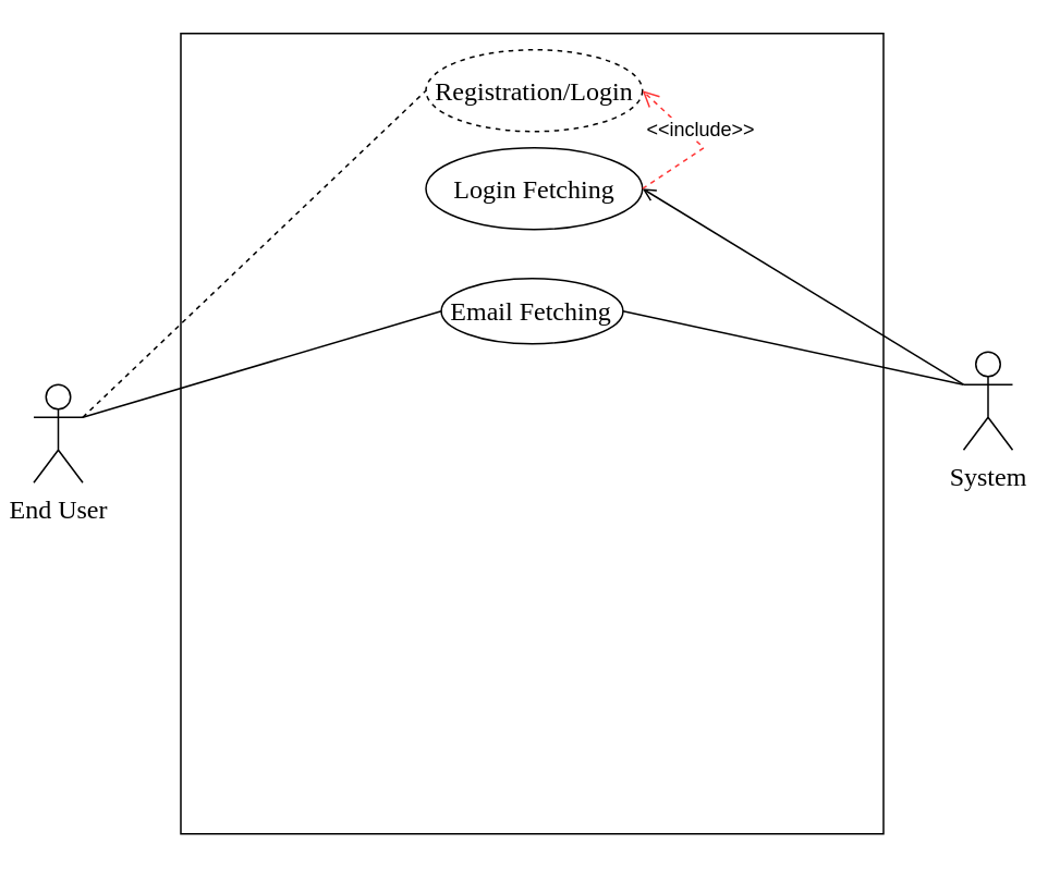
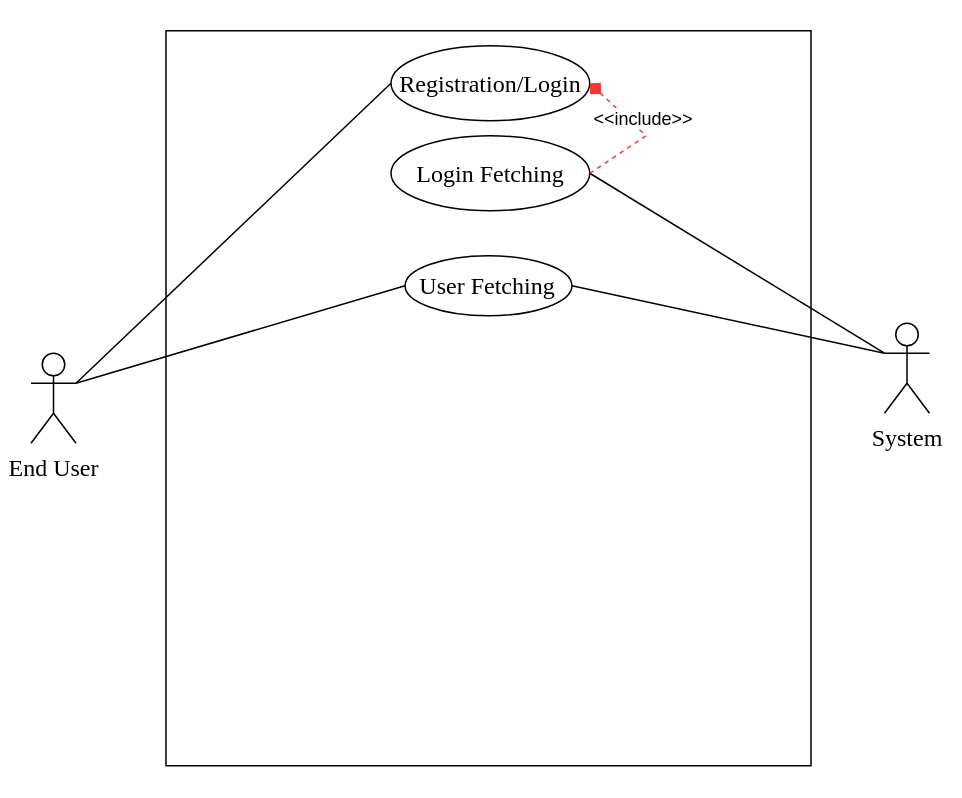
- <mxCell id="5" value="&lt;font face=&quot;Times New Roman&quot; style=&quot;font-size: 16px;&quot;&gt;Registration/Login&lt;br style=&quot;font-size: 16px;&quot;&gt;&lt;/font&gt;" style="ellipse;whiteSpace=wrap;html=1;fillColor=none;fontSize=16;dashed=1;" parent="1" vertex="1"><mxGeometry x="260" y="30" width="132.5" height="50" as="geometry" /></mxCell>
+ <mxCell id="5" value="&lt;font face=&quot;Times New Roman&quot; style=&quot;font-size: 16px;&quot;&gt;Registration/Login&lt;br style=&quot;font-size: 16px;&quot;&gt;&lt;/font&gt;" style="ellipse;whiteSpace=wrap;html=1;fillColor=none;fontSize=16;" parent="1" vertex="1"><mxGeometry x="260" y="30" width="132.5" height="50" as="geometry" /></mxCell>
- <mxCell id="12" value="&amp;lt;&amp;lt;include&amp;gt;&amp;gt;" style="verticalAlign=bottom;endArrow=open;dashed=1;endSize=8;rounded=0;fontSize=12;entryX=1;entryY=0.5;entryDx=0;entryDy=0;fontColor=#000000;labelBorderColor=none;html=1;strokeColor=#FF3333;exitX=1;exitY=0.5;exitDx=0;exitDy=0;" parent="1" source="10" target="5" edge="1"><mxGeometry relative="1" as="geometry"><mxPoint x="253" y="55" as="sourcePoint" /><mxPoint x="252" y="287" as="targetPoint" /><Array as="points"><mxPoint x="430" y="90" /></Array></mxGeometry></mxCell>
+ <mxCell id="12" value="&amp;lt;&amp;lt;include&amp;gt;&amp;gt;" style="verticalAlign=bottom;endArrow=diamond;dashed=1;endSize=8;rounded=0;fontSize=12;entryX=1;entryY=0.5;entryDx=0;entryDy=0;fontColor=#000000;labelBorderColor=none;html=1;strokeColor=#FF3333;exitX=1;exitY=0.5;exitDx=0;exitDy=0;" parent="1" source="10" target="5" edge="1"><mxGeometry relative="1" as="geometry"><mxPoint x="253" y="55" as="sourcePoint" /><mxPoint x="252" y="287" as="targetPoint" /><Array as="points"><mxPoint x="430" y="90" /></Array></mxGeometry></mxCell>
- <mxCell id="11" value="" style="endArrow=open;html=1;rounded=0;exitX=0;exitY=0.333;exitDx=0;exitDy=0;exitPerimeter=0;entryX=1;entryY=0.5;entryDx=0;entryDy=0;" parent="1" source="4" target="10" edge="1"><mxGeometry width="50" height="50" relative="1" as="geometry"><mxPoint x="290" y="300" as="sourcePoint" /><mxPoint x="340" y="250" as="targetPoint" /></mxGeometry></mxCell>
+ <mxCell id="11" value="" style="endArrow=none;html=1;rounded=0;exitX=0;exitY=0.333;exitDx=0;exitDy=0;exitPerimeter=0;entryX=1;entryY=0.5;entryDx=0;entryDy=0;" parent="1" source="4" target="10" edge="1"><mxGeometry width="50" height="50" relative="1" as="geometry"><mxPoint x="290" y="300" as="sourcePoint" /><mxPoint x="340" y="250" as="targetPoint" /></mxGeometry></mxCell>
- <mxCell id="6" value="" style="endArrow=none;html=1;rounded=0;entryX=0;entryY=0.5;entryDx=0;entryDy=0;exitX=1;exitY=0.333;exitDx=0;exitDy=0;exitPerimeter=0;dashed=1;" parent="1" source="3" target="5" edge="1"><mxGeometry width="50" height="50" relative="1" as="geometry"><mxPoint x="290" y="300" as="sourcePoint" /><mxPoint x="340" y="250" as="targetPoint" /></mxGeometry></mxCell>
+ <mxCell id="6" value="" style="endArrow=none;html=1;rounded=0;entryX=0;entryY=0.5;entryDx=0;entryDy=0;exitX=1;exitY=0.333;exitDx=0;exitDy=0;exitPerimeter=0;" parent="1" source="3" target="5" edge="1"><mxGeometry width="50" height="50" relative="1" as="geometry"><mxPoint x="290" y="300" as="sourcePoint" /><mxPoint x="340" y="250" as="targetPoint" /></mxGeometry></mxCell>
- <mxCell id="7" value="&lt;font face=&quot;Times New Roman&quot;&gt;Email Fetching&lt;br&gt;&lt;/font&gt;" style="ellipse;whiteSpace=wrap;html=1;fillColor=none;fontSize=16;" parent="1" vertex="1"><mxGeometry x="269.37" y="170" width="111.25" height="40" as="geometry" /></mxCell>
+ <mxCell id="7" value="&lt;font face=&quot;Times New Roman&quot;&gt;User Fetching&lt;br&gt;&lt;/font&gt;" style="ellipse;whiteSpace=wrap;html=1;fillColor=none;fontSize=16;" parent="1" vertex="1"><mxGeometry x="269.37" y="170" width="111.25" height="40" as="geometry" /></mxCell>
